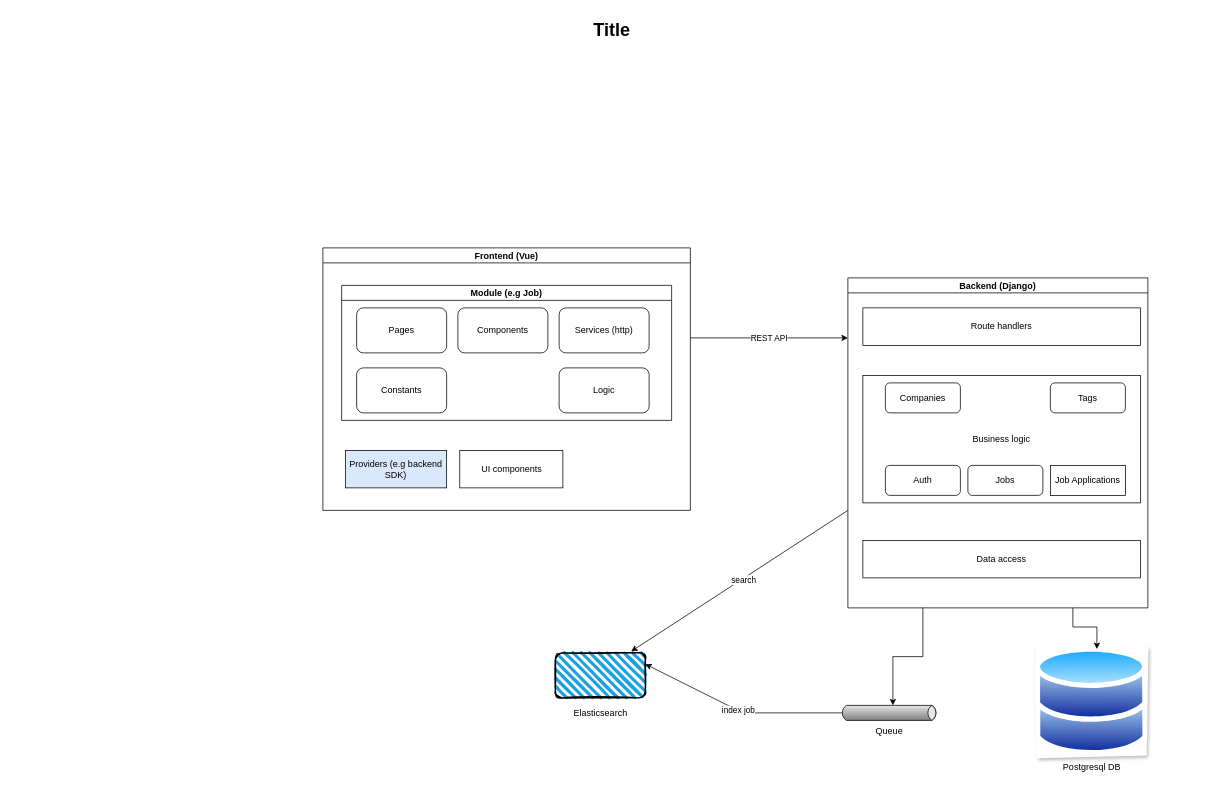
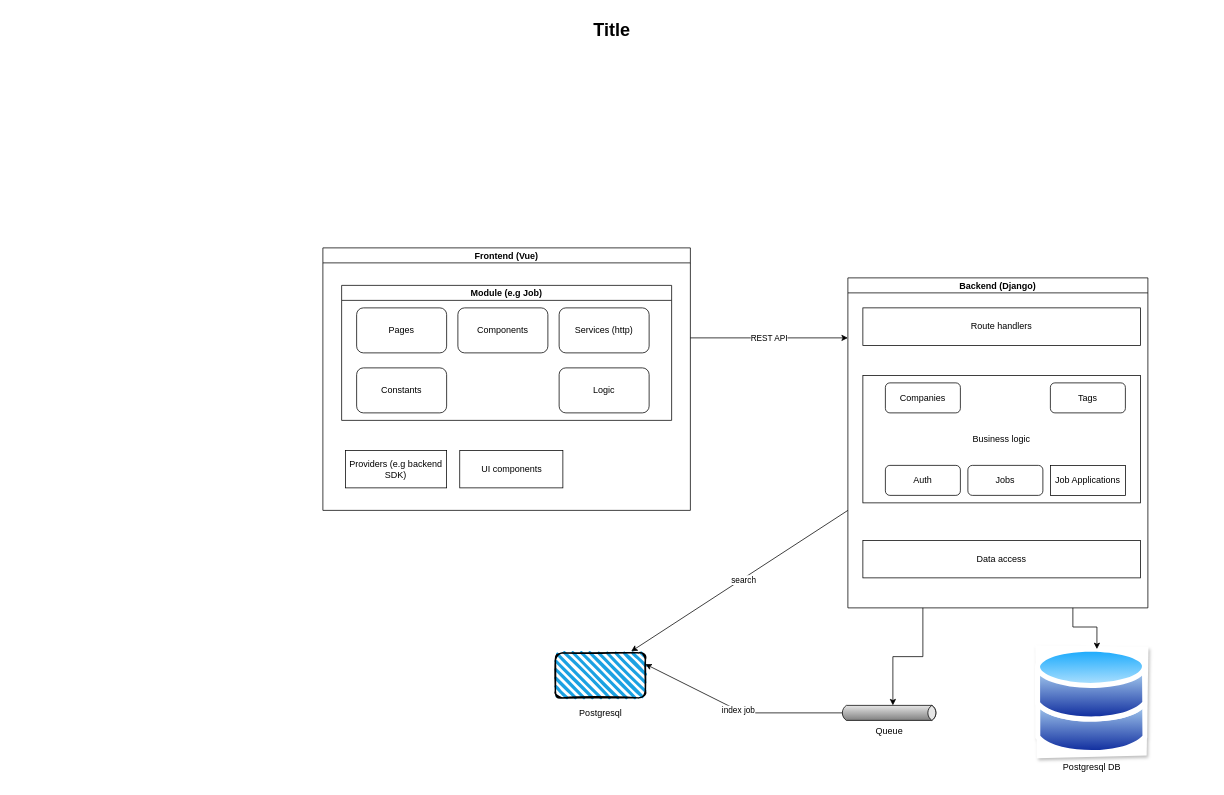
- <mxCell id="32" value="Providers (e.g backend SDK)" style="whiteSpace=wrap;html=1;treeFolding=1;treeMoving=1;newEdgeStyle={&quot;edgeStyle&quot;:&quot;elbowEdgeStyle&quot;,&quot;startArrow&quot;:&quot;none&quot;,&quot;endArrow&quot;:&quot;none&quot;};fillColor=#dae8fc;" vertex="1" parent="24"><mxGeometry x="30" y="270" width="135" height="50" as="geometry" /></mxCell>
+ <mxCell id="32" value="Providers (e.g backend SDK)" style="whiteSpace=wrap;html=1;treeFolding=1;treeMoving=1;newEdgeStyle={&quot;edgeStyle&quot;:&quot;elbowEdgeStyle&quot;,&quot;startArrow&quot;:&quot;none&quot;,&quot;endArrow&quot;:&quot;none&quot;};" vertex="1" parent="24"><mxGeometry x="30" y="270" width="135" height="50" as="geometry" /></mxCell>
- <mxCell id="20" value="Elasticsearch" style="text;html=1;align=center;verticalAlign=middle;resizable=0;points=[];autosize=1;strokeColor=none;fillColor=none;" vertex="1" parent="1"><mxGeometry x="755" y="935" width="90" height="30" as="geometry" /></mxCell>
+ <mxCell id="20" value="Postgresql" style="text;html=1;align=center;verticalAlign=middle;resizable=0;points=[];autosize=1;strokeColor=none;fillColor=none;" vertex="1" parent="1"><mxGeometry x="755" y="935" width="90" height="30" as="geometry" /></mxCell>
